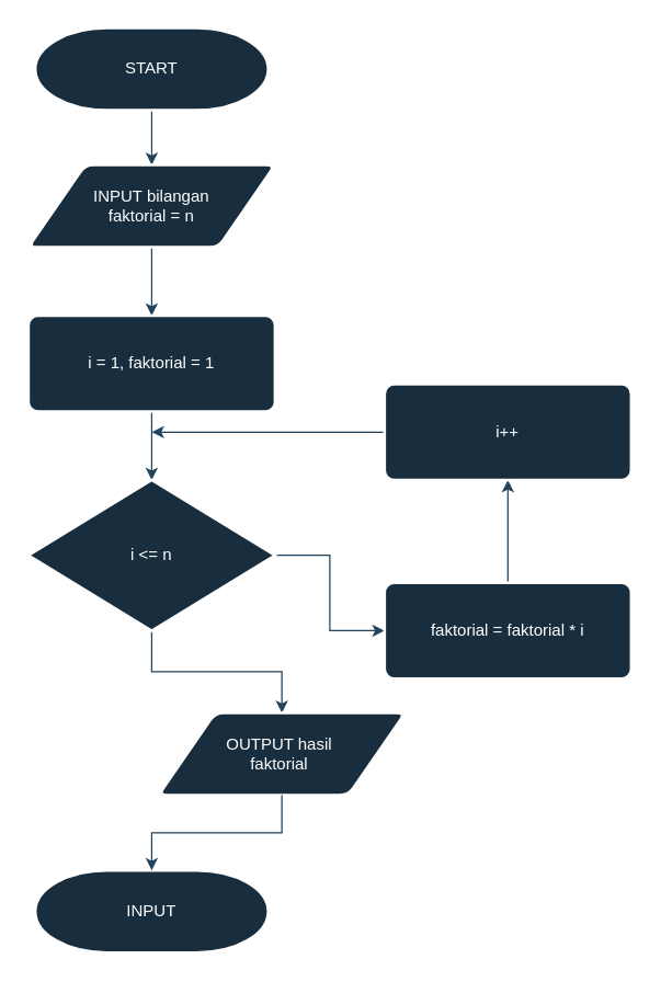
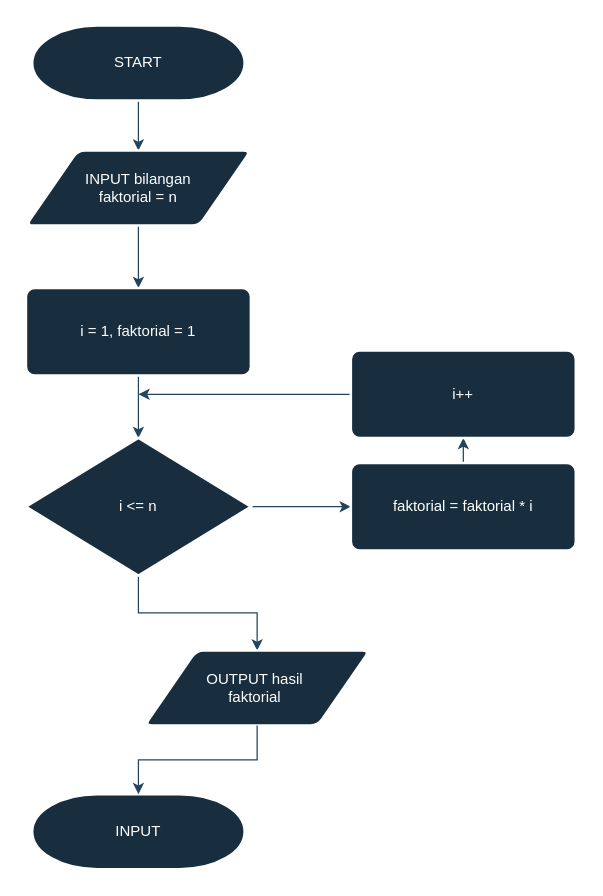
- <mxCell id="12" value="faktorial = faktorial * i" style="rounded=1;whiteSpace=wrap;html=1;absoluteArcSize=1;arcSize=14;strokeWidth=2;labelBackgroundColor=none;fillColor=#182E3E;strokeColor=#FFFFFF;fontColor=#FFFFFF;" parent="1" vertex="1"><mxGeometry x="280" y="425" width="180" height="70" as="geometry" /></mxCell>
+ <mxCell id="12" value="faktorial = faktorial * i" style="rounded=1;whiteSpace=wrap;html=1;absoluteArcSize=1;arcSize=14;strokeWidth=2;labelBackgroundColor=none;fillColor=#182E3E;strokeColor=#FFFFFF;fontColor=#FFFFFF;" parent="1" vertex="1"><mxGeometry x="280" y="370" width="180" height="70" as="geometry" /></mxCell>
